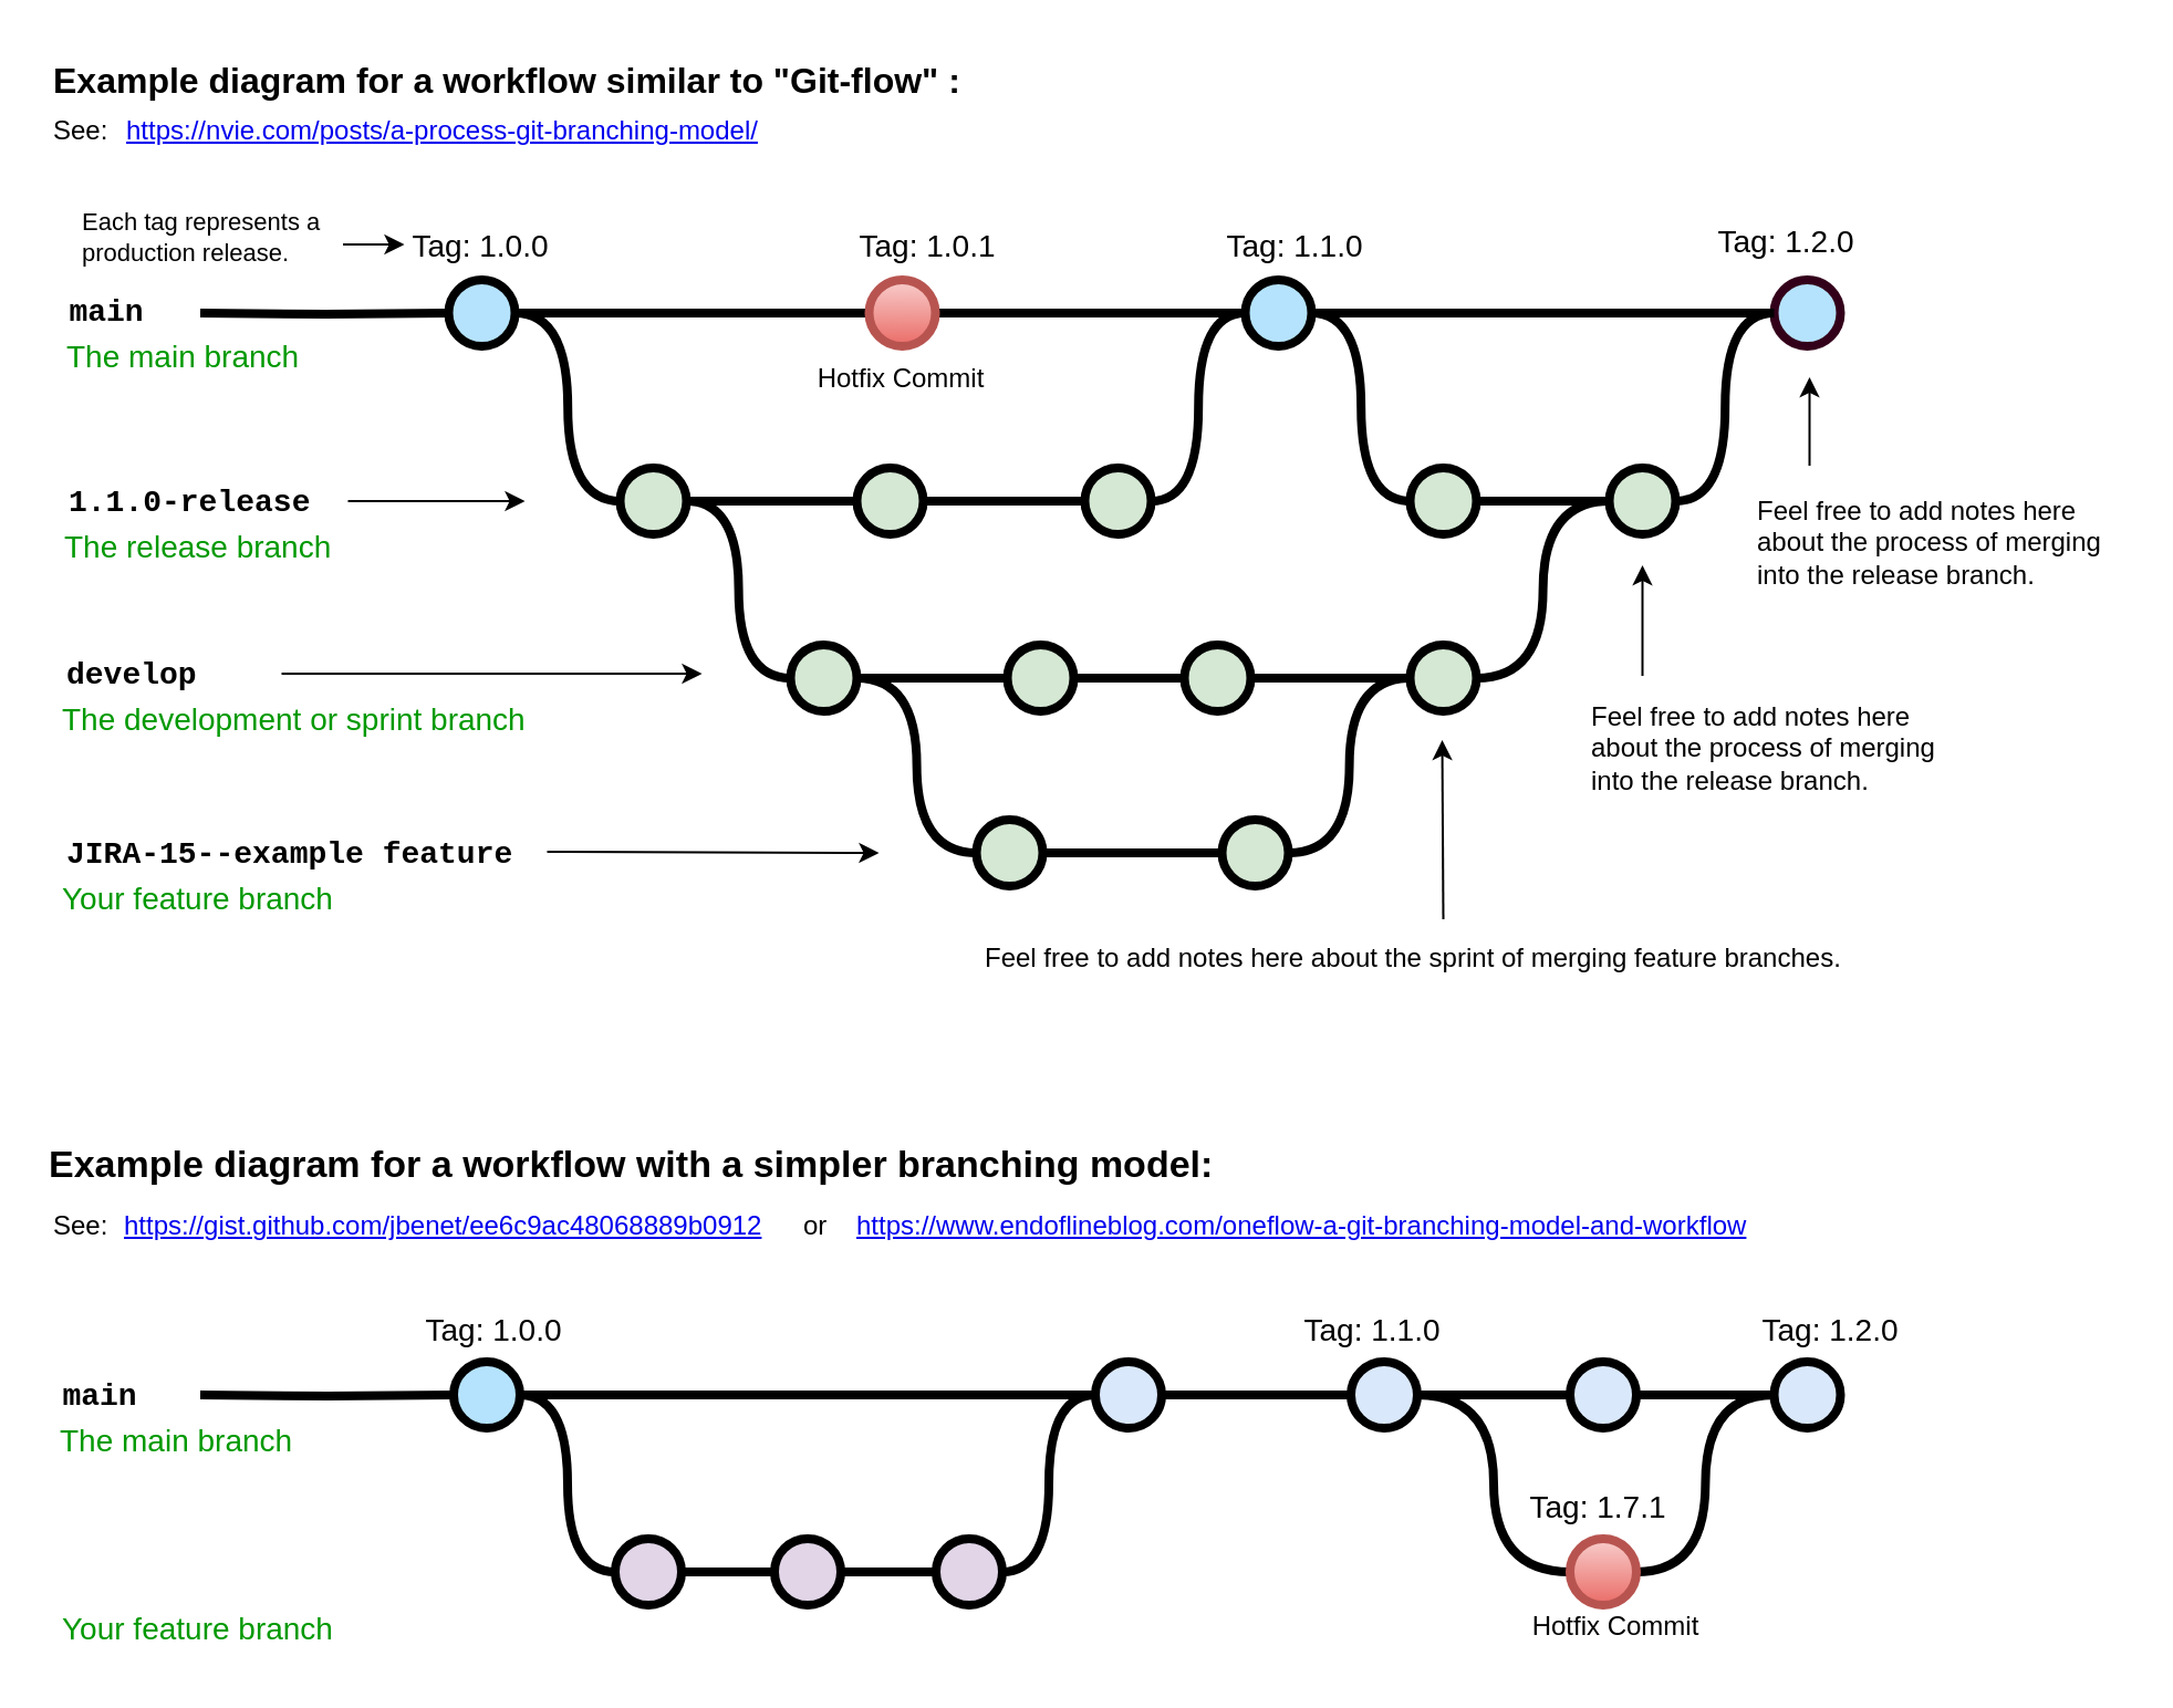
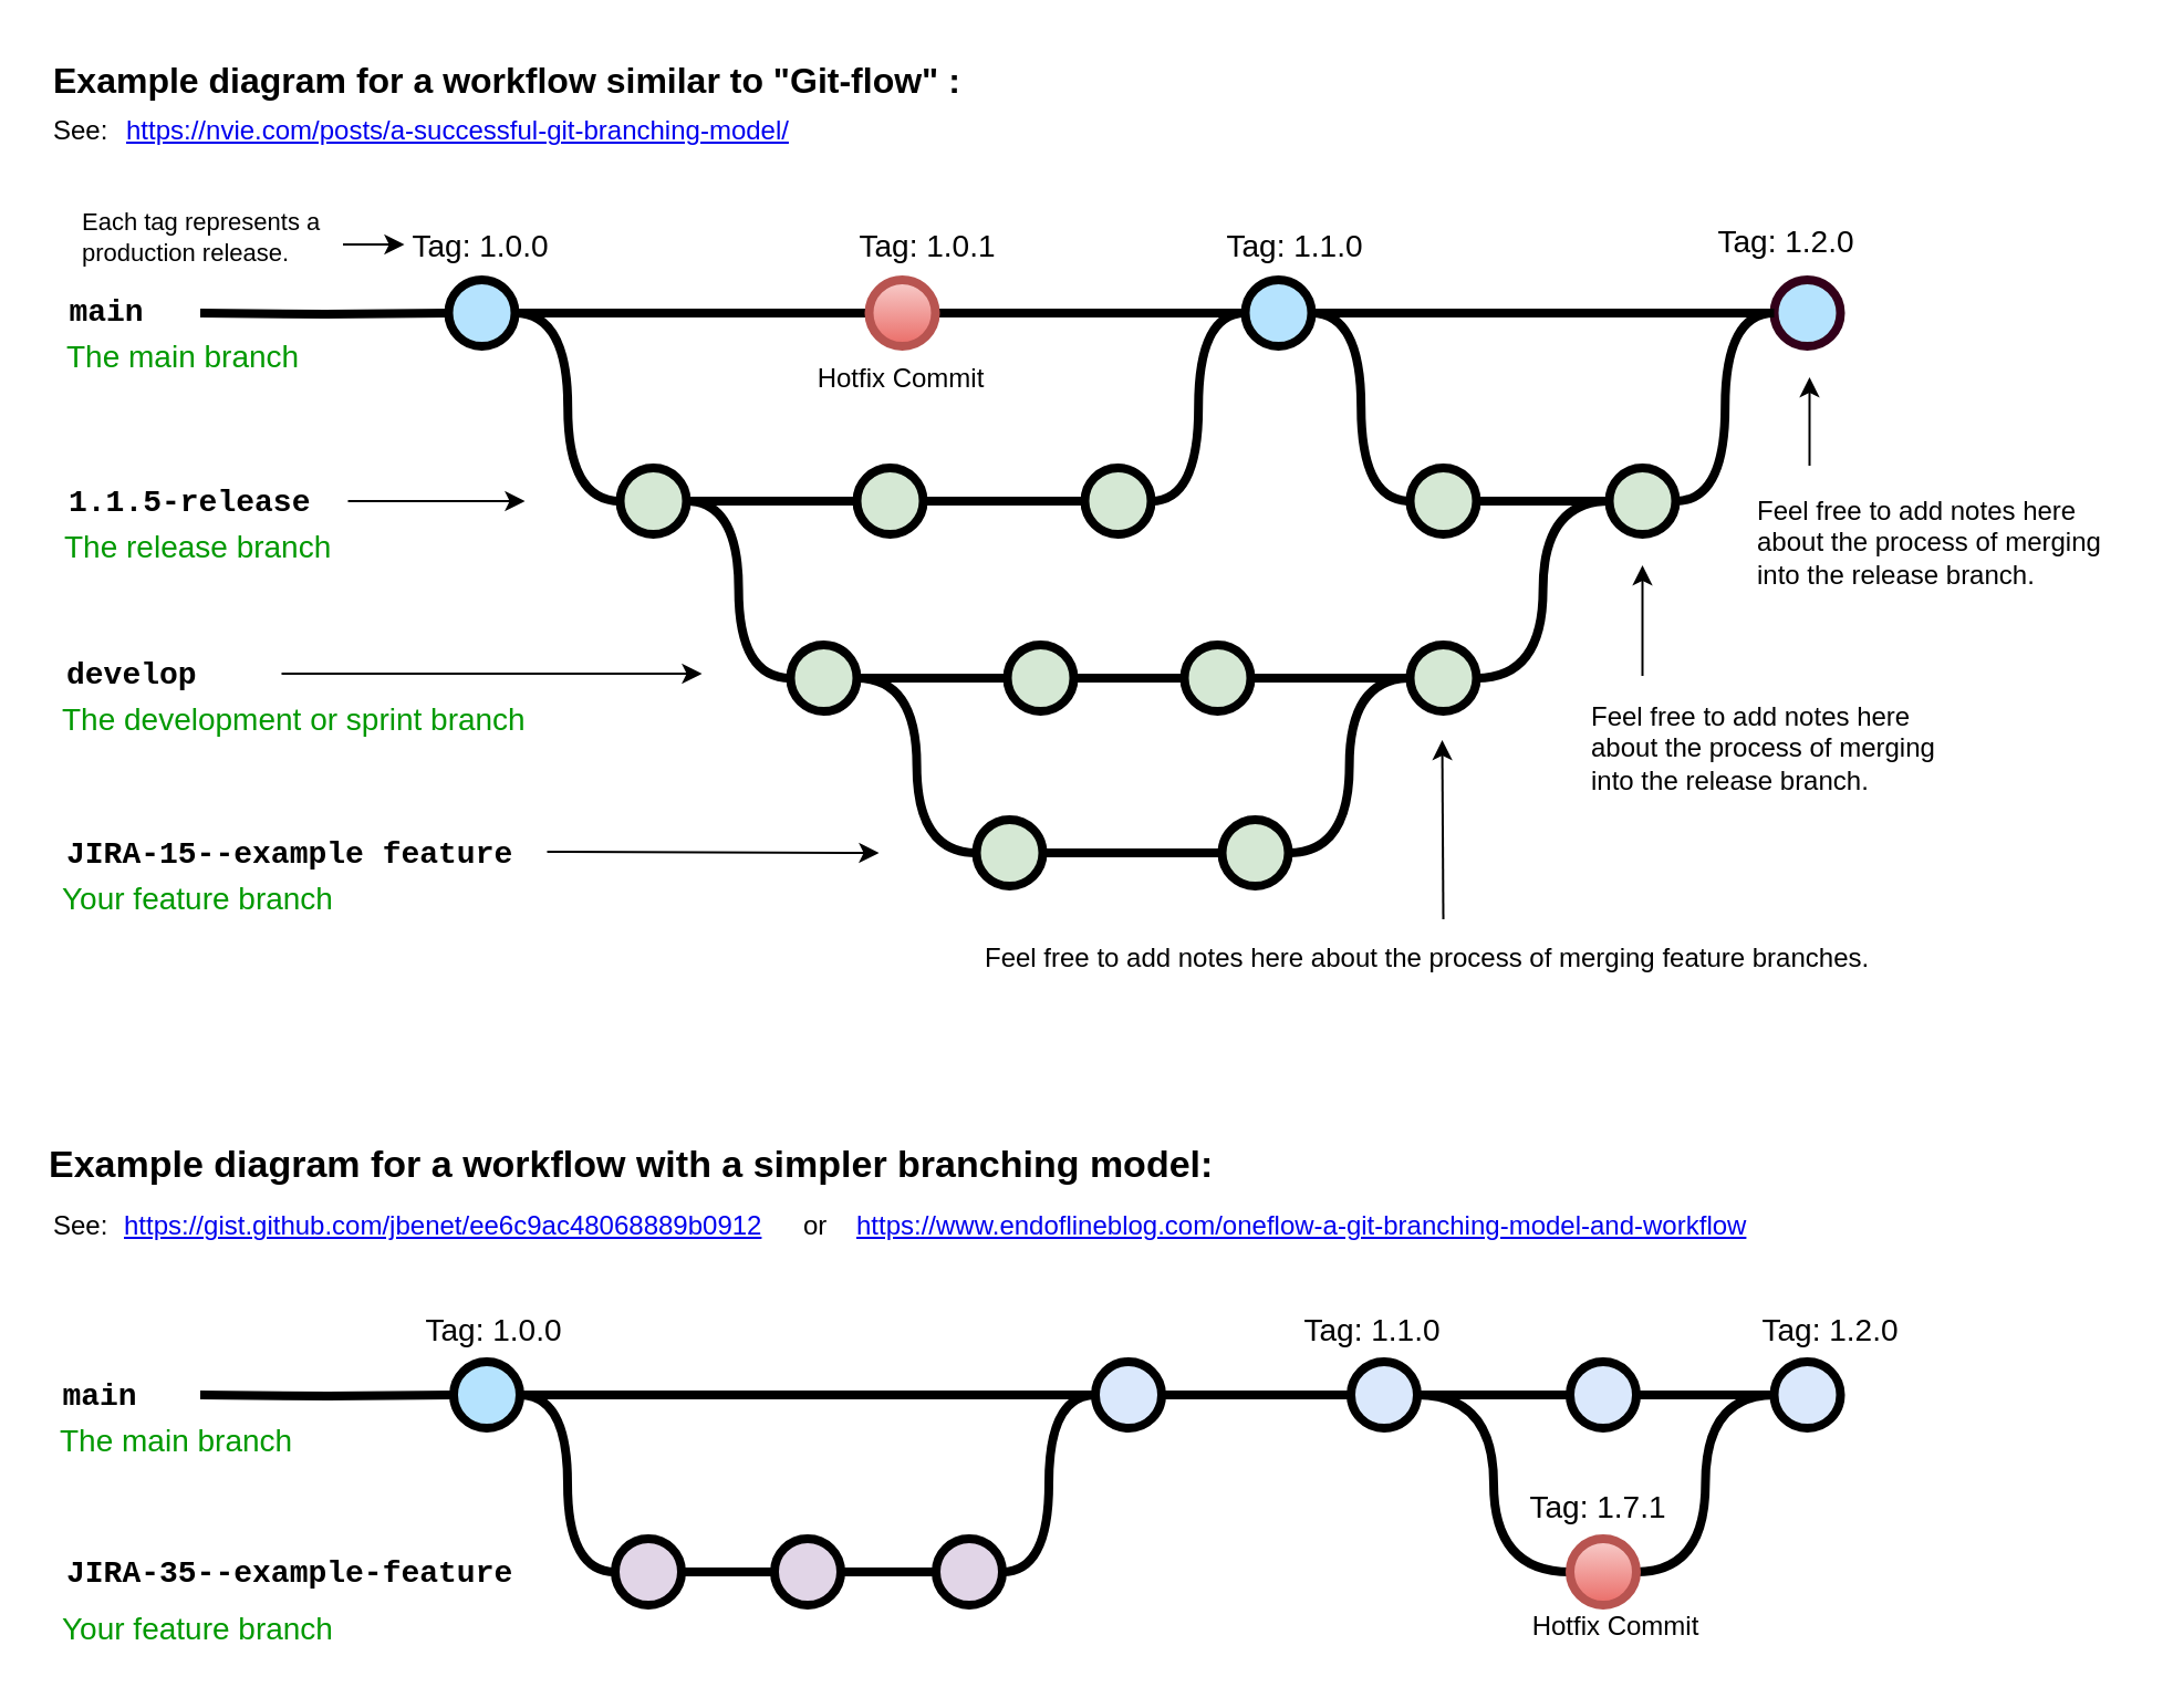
- <mxCell id="56" value="&lt;a href=&quot;https://nvie.com/posts/a-successful-git-branching-model/&quot;&gt;https://nvie.com/posts/a-process-git-branching-model/&lt;/a&gt;" style="text;whiteSpace=wrap;html=1;" parent="1" vertex="1"><mxGeometry x="55" y="45" width="355" height="20" as="geometry" /></mxCell>
+ <mxCell id="56" value="&lt;a href=&quot;https://nvie.com/posts/a-successful-git-branching-model/&quot;&gt;https://nvie.com/posts/a-successful-git-branching-model/&lt;/a&gt;" style="text;whiteSpace=wrap;html=1;" parent="1" vertex="1"><mxGeometry x="55" y="45" width="355" height="20" as="geometry" /></mxCell>
- <mxCell id="18" value="1.1.0-release" style="text;html=1;strokeColor=none;fillColor=none;align=left;verticalAlign=middle;whiteSpace=wrap;overflow=hidden;fontSize=14;fontStyle=1;fontFamily=Courier New;" parent="1" vertex="1"><mxGeometry x="28.75" y="216" width="240" height="20" as="geometry" /></mxCell>
+ <mxCell id="18" value="1.1.5-release" style="text;html=1;strokeColor=none;fillColor=none;align=left;verticalAlign=middle;whiteSpace=wrap;overflow=hidden;fontSize=14;fontStyle=1;fontFamily=Courier New;" parent="1" vertex="1"><mxGeometry x="28.75" y="216" width="240" height="20" as="geometry" /></mxCell>
- <mxCell id="52" value="&lt;div style=&quot;&quot;&gt;&lt;span&gt;Feel free to add notes here about the sprint of merging feature branches.&lt;/span&gt;&lt;/div&gt;" style="text;html=1;strokeColor=none;fillColor=none;align=left;verticalAlign=middle;whiteSpace=wrap;overflow=hidden;fontSize=12;fontStyle=0;fontColor=#000000;" parent="1" vertex="1"><mxGeometry x="442.63" y="415" width="418.25" height="36" as="geometry" /></mxCell>
+ <mxCell id="52" value="&lt;div style=&quot;&quot;&gt;&lt;span&gt;Feel free to add notes here about the process of merging feature branches.&lt;/span&gt;&lt;/div&gt;" style="text;html=1;strokeColor=none;fillColor=none;align=left;verticalAlign=middle;whiteSpace=wrap;overflow=hidden;fontSize=12;fontStyle=0;fontColor=#000000;" parent="1" vertex="1"><mxGeometry x="442.63" y="415" width="418.25" height="36" as="geometry" /></mxCell>
+ <mxCell id="84" value="JIRA-35--example-feature" style="text;html=1;strokeColor=none;fillColor=none;align=left;verticalAlign=middle;whiteSpace=wrap;overflow=hidden;fontSize=14;fontStyle=1;fontFamily=Courier New;" parent="1" vertex="1"><mxGeometry x="27.5" y="700" width="240" height="20" as="geometry" /></mxCell>
